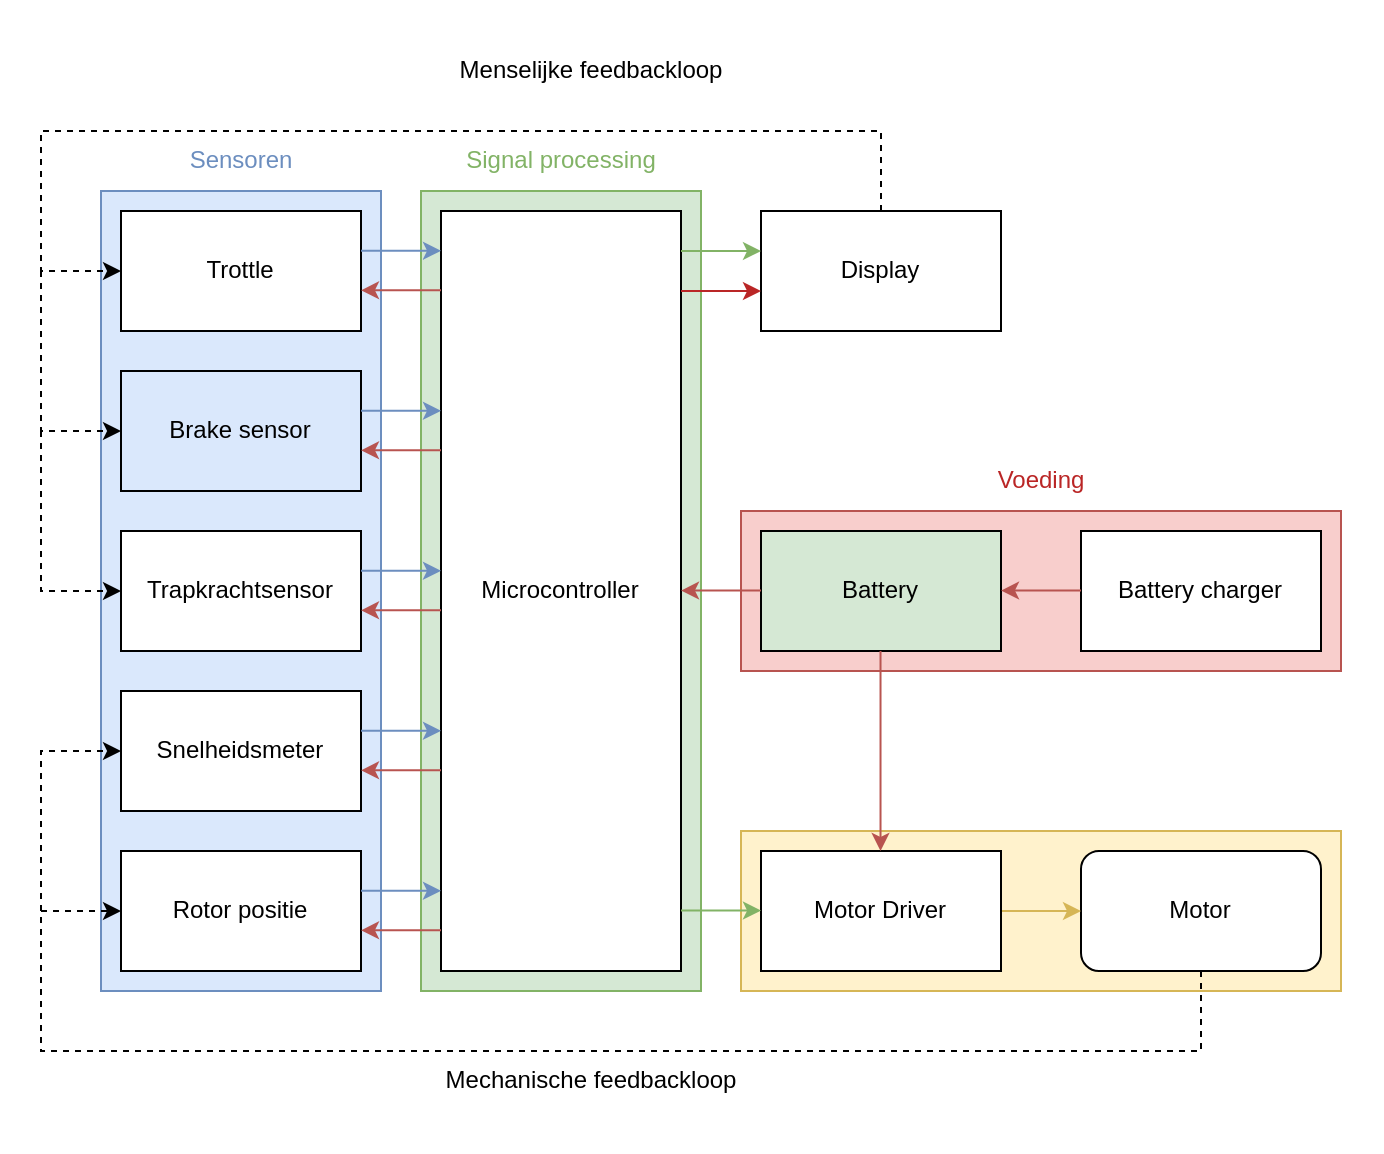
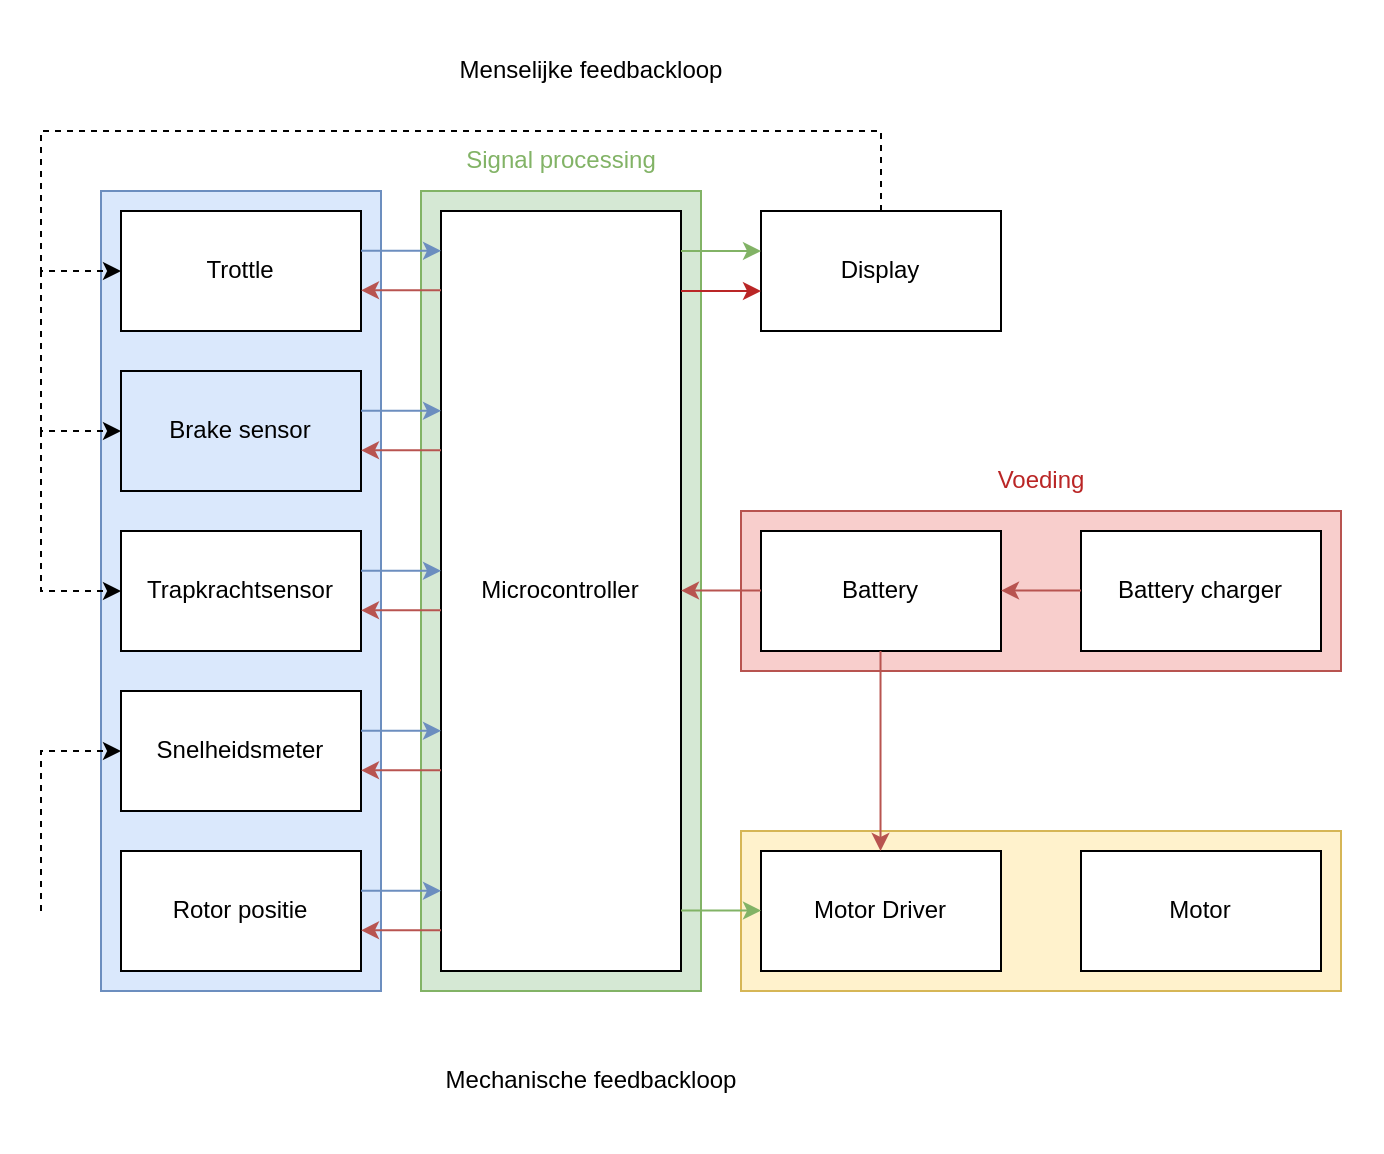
- <mxCell id="23" value="&lt;font color=&quot;#6c8ebf&quot;&gt;Sensoren&lt;/font&gt;" style="text;html=1;align=center;verticalAlign=middle;resizable=0;points=[];autosize=1;strokeColor=none;fillColor=none;" parent="1" vertex="1"><mxGeometry x="85" y="65" width="70" height="30" as="geometry" /></mxCell>
- <mxCell id="11" value="Battery" style="rounded=0;whiteSpace=wrap;html=1;fillColor=#d5e8d4;" parent="1" vertex="1"><mxGeometry x="380" y="265" width="120" height="60" as="geometry" /></mxCell>
+ <mxCell id="11" value="Battery" style="rounded=0;whiteSpace=wrap;html=1;" parent="1" vertex="1"><mxGeometry x="380" y="265" width="120" height="60" as="geometry" /></mxCell>
- <mxCell id="12" style="edgeStyle=orthogonalEdgeStyle;rounded=0;orthogonalLoop=1;jettySize=auto;html=1;exitX=1;exitY=0.5;exitDx=0;exitDy=0;entryX=0;entryY=0.5;entryDx=0;entryDy=0;strokeColor=#d6b656;" parent="1" source="13" target="7" edge="1"><mxGeometry relative="1" as="geometry" /></mxCell>
- <mxCell id="7" value="Motor" style="whiteSpace=wrap;html=1;rounded=1;" parent="1" vertex="1"><mxGeometry x="540" y="425" width="120" height="60" as="geometry" /></mxCell>
+ <mxCell id="7" value="Motor" style="rounded=0;whiteSpace=wrap;html=1;" parent="1" vertex="1"><mxGeometry x="540" y="425" width="120" height="60" as="geometry" /></mxCell>
- <mxCell id="6" style="edgeStyle=orthogonalEdgeStyle;rounded=0;orthogonalLoop=1;jettySize=auto;html=1;entryX=0;entryY=0.5;entryDx=0;entryDy=0;dashed=1;" parent="1" source="7" target="8" edge="1"><mxGeometry relative="1" as="geometry"><mxPoint x="40" y="435" as="targetPoint" /><Array as="points"><mxPoint x="600" y="525" /><mxPoint x="20" y="525" /><mxPoint x="20" y="455" /></Array></mxGeometry></mxCell>
